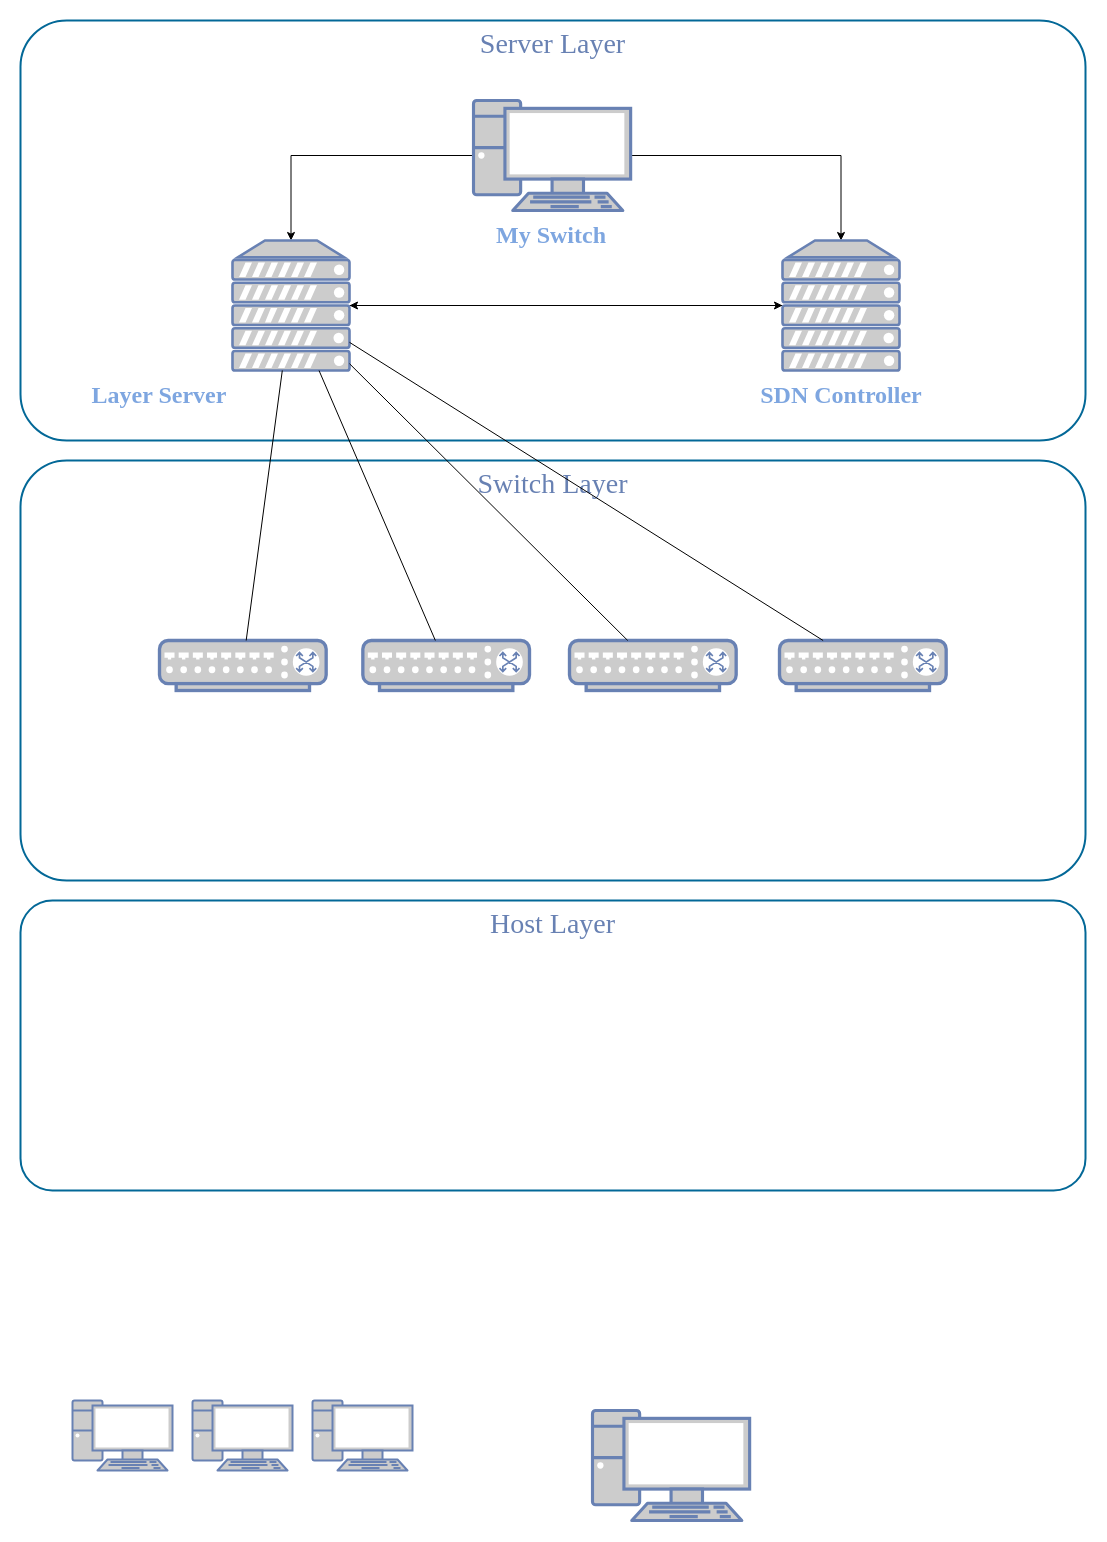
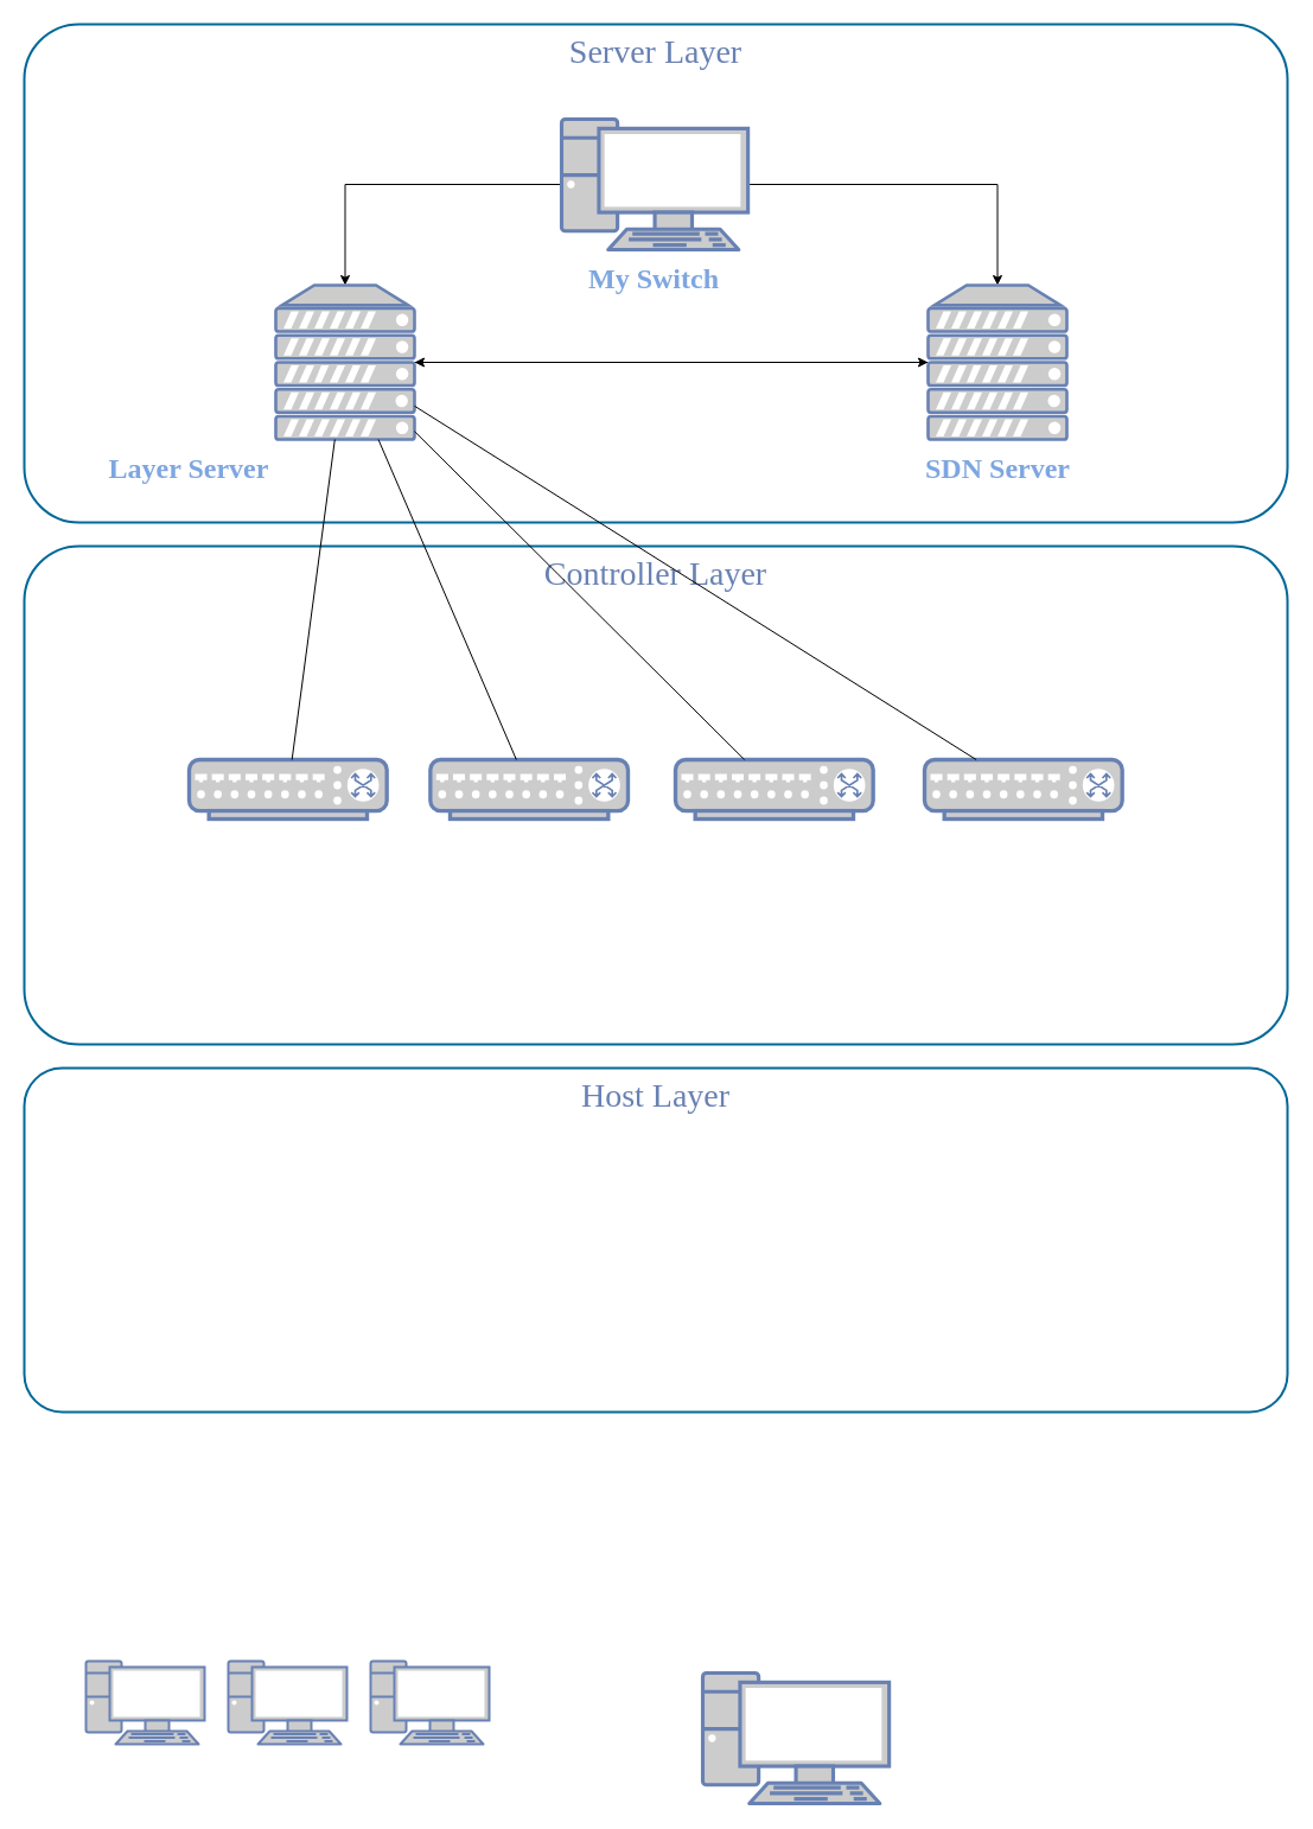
- <mxCell id="22" value="&lt;font face=&quot;Verdana&quot; style=&quot;font-size: 24px; color: rgb(126, 166, 224);&quot;&gt;&lt;b&gt;SDN Controller&lt;/b&gt;&lt;/font&gt;" style="text;html=1;align=center;verticalAlign=middle;whiteSpace=wrap;rounded=0;" vertex="1" parent="1"><mxGeometry x="733.69" y="380" width="213.62" height="30" as="geometry" /></mxCell>
+ <mxCell id="22" value="&lt;font face=&quot;Verdana&quot; style=&quot;font-size: 24px; color: rgb(126, 166, 224);&quot;&gt;&lt;b&gt;SDN Server&lt;/b&gt;&lt;/font&gt;" style="text;html=1;align=center;verticalAlign=middle;whiteSpace=wrap;rounded=0;" vertex="1" parent="1"><mxGeometry x="733.69" y="380" width="213.62" height="30" as="geometry" /></mxCell>
- <mxCell id="7" value="Switch Layer" style="rounded=1;whiteSpace=wrap;html=1;shadow=0;comic=0;strokeColor=#036897;strokeWidth=2;fillColor=none;fontFamily=Verdana;fontSize=28;fontColor=#6881B3;align=center;arcSize=11;verticalAlign=top;" vertex="1" parent="1"><mxGeometry x="20" y="460" width="1065" height="420" as="geometry" /></mxCell>
+ <mxCell id="7" value="Controller Layer" style="rounded=1;whiteSpace=wrap;html=1;shadow=0;comic=0;strokeColor=#036897;strokeWidth=2;fillColor=none;fontFamily=Verdana;fontSize=28;fontColor=#6881B3;align=center;arcSize=11;verticalAlign=top;" vertex="1" parent="1"><mxGeometry x="20" y="460" width="1065" height="420" as="geometry" /></mxCell>
